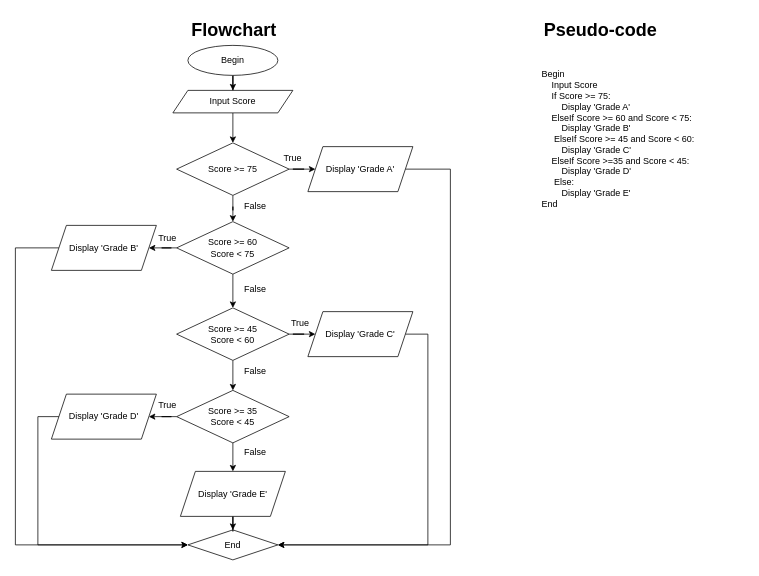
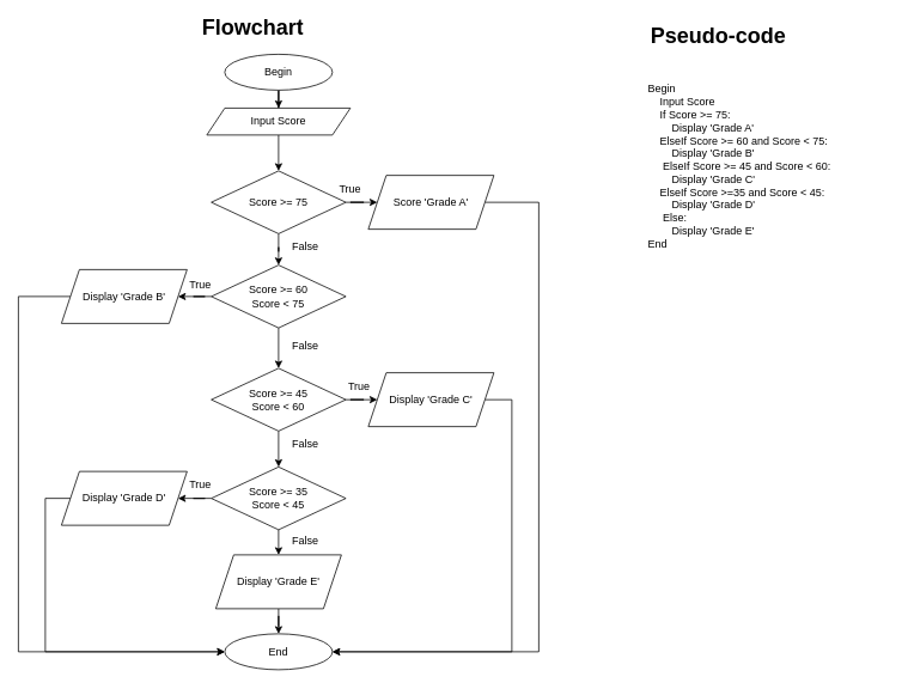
- <mxCell id="2" value="&lt;h1&gt;Flowchart&lt;/h1&gt;" style="text;html=1;strokeColor=none;fillColor=none;spacing=5;spacingTop=-20;whiteSpace=wrap;overflow=hidden;rounded=0;" vertex="1" parent="1"><mxGeometry x="250" y="20" width="190" height="40" as="geometry" /></mxCell>
+ <mxCell id="2" value="&lt;h1&gt;Flowchart&lt;/h1&gt;" style="text;html=1;strokeColor=none;fillColor=none;spacing=5;spacingTop=-20;whiteSpace=wrap;overflow=hidden;rounded=0;" vertex="1" parent="1"><mxGeometry x="220" y="10" width="190" height="40" as="geometry" /></mxCell>
- <mxCell id="24" value="Display 'Grade A'" style="shape=parallelogram;perimeter=parallelogramPerimeter;whiteSpace=wrap;html=1;fixedSize=1;" vertex="1" parent="1"><mxGeometry x="410" y="195" width="140" height="60" as="geometry" /></mxCell>
+ <mxCell id="24" value="Score 'Grade A'" style="shape=parallelogram;perimeter=parallelogramPerimeter;whiteSpace=wrap;html=1;fixedSize=1;" vertex="1" parent="1"><mxGeometry x="410" y="195" width="140" height="60" as="geometry" /></mxCell>
- <mxCell id="32" value="Display 'Grade E'" style="shape=parallelogram;perimeter=parallelogramPerimeter;whiteSpace=wrap;html=1;fixedSize=1;" vertex="1" parent="1"><mxGeometry x="240" y="628" width="140" height="60" as="geometry" /></mxCell>
+ <mxCell id="32" value="Display 'Grade E'" style="shape=parallelogram;perimeter=parallelogramPerimeter;whiteSpace=wrap;html=1;fixedSize=1;" vertex="1" parent="1"><mxGeometry x="240" y="618" width="140" height="60" as="geometry" /></mxCell>
- <mxCell id="22" value="End" style="rhombus;whiteSpace=wrap;html=1;" vertex="1" parent="1"><mxGeometry x="250" y="706" width="120" height="40" as="geometry" /></mxCell>
+ <mxCell id="22" value="End" style="ellipse;whiteSpace=wrap;html=1;" vertex="1" parent="1"><mxGeometry x="250" y="706" width="120" height="40" as="geometry" /></mxCell>
